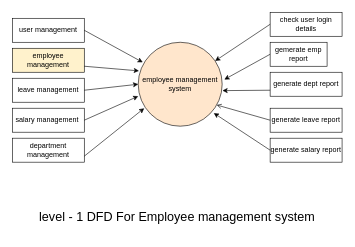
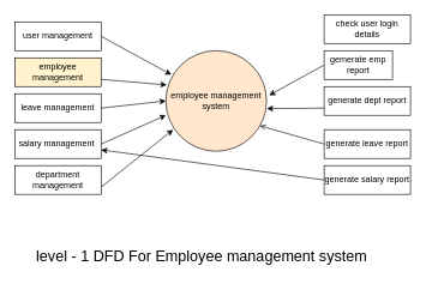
- <mxCell id="12" value="" style="endArrow=classic;html=1;rounded=0;exitX=0;exitY=0.5;exitDx=0;exitDy=0;" parent="1" source="10" edge="1" target="2"><mxGeometry width="50" height="50" relative="1" as="geometry"><mxPoint x="280" y="180" as="sourcePoint" /><mxPoint x="370" y="160" as="targetPoint" /></mxGeometry></mxCell>
- <mxCell id="20" value="" style="endArrow=classic;html=1;rounded=0;exitX=0;exitY=0.5;exitDx=0;exitDy=0;entryX=0.9;entryY=0.844;entryDx=0;entryDy=0;entryPerimeter=0;" edge="1" parent="1" source="9" target="2"><mxGeometry width="50" height="50" relative="1" as="geometry"><mxPoint x="320" y="275" as="sourcePoint" /><mxPoint x="370" y="225" as="targetPoint" /></mxGeometry></mxCell>
+ <mxCell id="20" value="" style="endArrow=classic;html=1;rounded=0;exitX=0;exitY=0.5;exitDx=0;exitDy=0;" edge="1" parent="1" source="9" target="5"><mxGeometry width="50" height="50" relative="1" as="geometry"><mxPoint x="320" y="275" as="sourcePoint" /><mxPoint x="370" y="225" as="targetPoint" /></mxGeometry></mxCell>
- <mxCell id="17" value="&lt;font style=&quot;font-size: 21px;&quot;&gt;level - 1 DFD For Employee management system&lt;/font&gt;" style="text;html=1;strokeColor=none;fillColor=none;align=center;verticalAlign=middle;whiteSpace=wrap;rounded=0;" parent="1" vertex="1"><mxGeometry x="40" y="330" width="510" height="60" as="geometry" /></mxCell>
+ <mxCell id="17" value="&lt;font style=&quot;font-size: 21px;&quot;&gt;level - 1 DFD For Employee management system&lt;/font&gt;" style="text;html=1;strokeColor=none;fillColor=none;align=center;verticalAlign=middle;whiteSpace=wrap;rounded=0;" parent="1" vertex="1"><mxGeometry x="25" y="325" width="510" height="60" as="geometry" /></mxCell>
